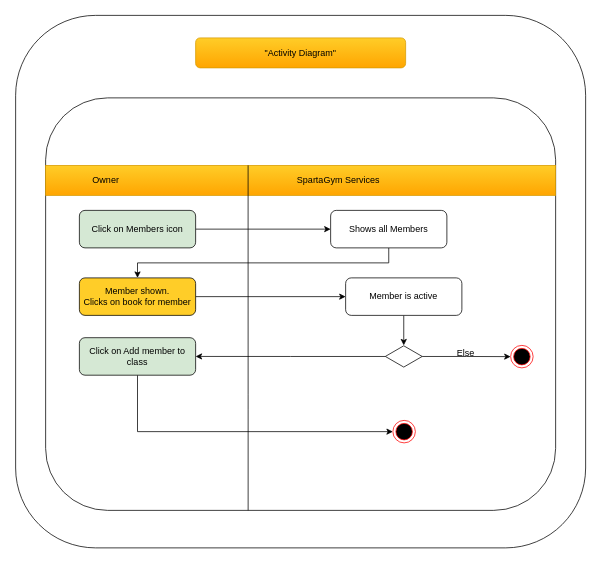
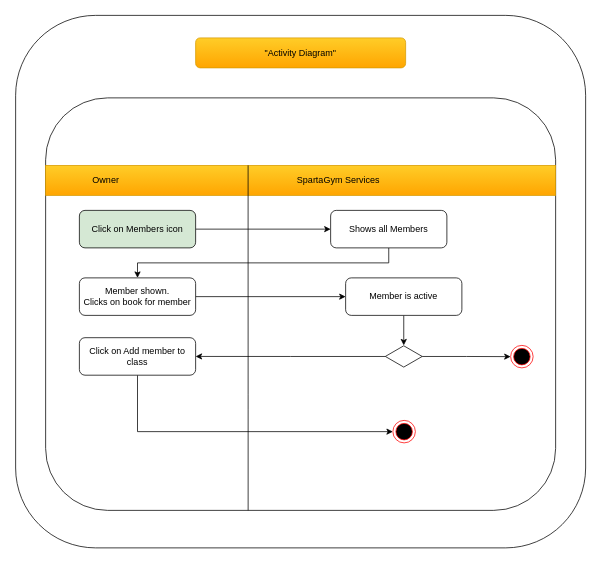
- <mxCell id="14" value="Member shown. &lt;br&gt;Clicks on book for member" style="rounded=1;whiteSpace=wrap;html=1;fillColor=#ffcd28;" vertex="1" parent="1"><mxGeometry x="105" y="370" width="155" height="50" as="geometry" /></mxCell>
+ <mxCell id="14" value="Member shown. &lt;br&gt;Clicks on book for member" style="rounded=1;whiteSpace=wrap;html=1;" vertex="1" parent="1"><mxGeometry x="105" y="370" width="155" height="50" as="geometry" /></mxCell>
- <mxCell id="23" value="Else" style="text;html=1;align=center;verticalAlign=middle;resizable=0;points=[];autosize=1;" vertex="1" parent="1"><mxGeometry x="600" y="460" width="40" height="20" as="geometry" /></mxCell>
- <mxCell id="21" value="Click on Add member to class" style="rounded=1;whiteSpace=wrap;html=1;fillColor=#d5e8d4;" vertex="1" parent="1"><mxGeometry x="105" y="449.75" width="155" height="50" as="geometry" /></mxCell>
+ <mxCell id="21" value="Click on Add member to class" style="rounded=1;whiteSpace=wrap;html=1;" vertex="1" parent="1"><mxGeometry x="105" y="449.75" width="155" height="50" as="geometry" /></mxCell>
